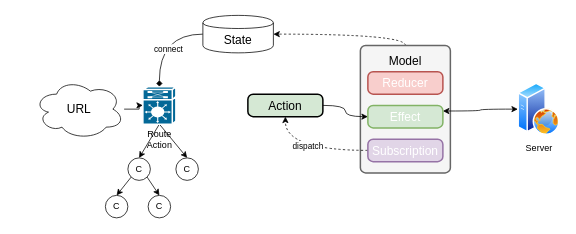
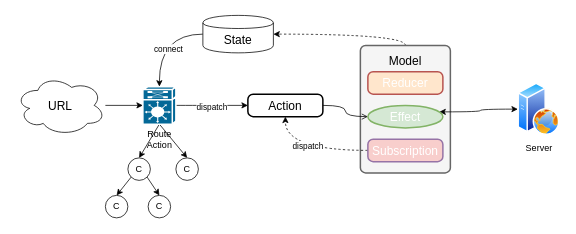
- <mxCell id="15" style="edgeStyle=orthogonalEdgeStyle;rounded=0;orthogonalLoop=1;jettySize=auto;html=1;exitX=0;exitY=0.5;exitDx=0;exitDy=0;entryX=0.5;entryY=0;entryDx=0;entryDy=0;entryPerimeter=0;curved=1;endArrow=diamond;" edge="1" parent="1" source="17" target="8"><mxGeometry relative="1" as="geometry" /></mxCell>
+ <mxCell id="15" style="edgeStyle=orthogonalEdgeStyle;rounded=0;orthogonalLoop=1;jettySize=auto;html=1;exitX=0;exitY=0.5;exitDx=0;exitDy=0;entryX=0.5;entryY=0;entryDx=0;entryDy=0;entryPerimeter=0;curved=1;" edge="1" parent="1" source="17" target="8"><mxGeometry relative="1" as="geometry" /></mxCell>
- <mxCell id="22" value="&lt;span style=&quot;font-size: 16px&quot;&gt;&lt;font color=&quot;#ffffff&quot;&gt;Reducer&lt;/font&gt;&lt;/span&gt;" style="rounded=1;whiteSpace=wrap;html=1;absoluteArcSize=1;arcSize=14;strokeWidth=2;fillColor=#f8cecc;strokeColor=#b85450;" vertex="1" parent="1"><mxGeometry x="490" y="95" width="100" height="30" as="geometry" /></mxCell>
+ <mxCell id="22" value="&lt;span style=&quot;font-size: 16px&quot;&gt;&lt;font color=&quot;#ffffff&quot;&gt;Reducer&lt;/font&gt;&lt;/span&gt;" style="rounded=1;whiteSpace=wrap;html=1;absoluteArcSize=1;arcSize=14;strokeWidth=2;fillColor=#ffe6cc;strokeColor=#b85450;" vertex="1" parent="1"><mxGeometry x="490" y="95" width="100" height="30" as="geometry" /></mxCell>
+ <mxCell id="6" value="" style="edgeStyle=orthogonalEdgeStyle;curved=1;rounded=0;orthogonalLoop=1;jettySize=auto;html=1;" edge="1" parent="1" source="8" target="18"><mxGeometry relative="1" as="geometry" /></mxCell>
+ <mxCell id="7" value="&lt;div&gt;dispatch&lt;/div&gt;" style="edgeLabel;html=1;align=left;verticalAlign=middle;resizable=0;points=[];" vertex="1" connectable="0" parent="6"><mxGeometry x="-0.464" y="-1" relative="1" as="geometry"><mxPoint as="offset" /></mxGeometry></mxCell>
- <mxCell id="18" value="&lt;font style=&quot;font-size: 16px&quot;&gt;Action&lt;/font&gt;" style="rounded=1;whiteSpace=wrap;html=1;absoluteArcSize=1;arcSize=14;strokeWidth=2;fillColor=#d5e8d4;" vertex="1" parent="1"><mxGeometry x="330" y="125" width="100" height="30" as="geometry" /></mxCell>
+ <mxCell id="18" value="&lt;font style=&quot;font-size: 16px&quot;&gt;Action&lt;/font&gt;" style="rounded=1;whiteSpace=wrap;html=1;absoluteArcSize=1;arcSize=14;strokeWidth=2;" vertex="1" parent="1"><mxGeometry x="330" y="125" width="100" height="30" as="geometry" /></mxCell>
- <mxCell id="3" value="&lt;font style=&quot;font-size: 16px&quot;&gt;URL&lt;/font&gt;" style="ellipse;shape=cloud;whiteSpace=wrap;html=1;" vertex="1" parent="1"><mxGeometry x="45" y="105" width="120" height="80" as="geometry" /></mxCell>
+ <mxCell id="3" value="&lt;font style=&quot;font-size: 16px&quot;&gt;URL&lt;/font&gt;" style="ellipse;shape=cloud;whiteSpace=wrap;html=1;" vertex="1" parent="1"><mxGeometry x="20" y="100" width="120" height="80" as="geometry" /></mxCell>
- <mxCell id="28" style="edgeStyle=orthogonalEdgeStyle;curved=1;rounded=0;orthogonalLoop=1;jettySize=auto;html=1;exitX=1;exitY=0.5;exitDx=0;exitDy=0;entryX=0;entryY=0.5;entryDx=0;entryDy=0;" edge="1" parent="1" source="18" target="24"><mxGeometry relative="1" as="geometry" /></mxCell>
+ <mxCell id="28" style="edgeStyle=orthogonalEdgeStyle;curved=1;rounded=0;orthogonalLoop=1;jettySize=auto;html=1;exitX=1;exitY=0.5;exitDx=0;exitDy=0;entryX=0;entryY=0.5;entryDx=0;entryDy=0;endArrow=open;" edge="1" parent="1" source="18" target="24"><mxGeometry relative="1" as="geometry" /></mxCell>
- <mxCell id="24" value="&lt;font style=&quot;font-size: 16px&quot; color=&quot;#ffffff&quot;&gt;Effect&lt;/font&gt;" style="rounded=1;whiteSpace=wrap;html=1;absoluteArcSize=1;arcSize=14;strokeWidth=2;fillColor=#d5e8d4;strokeColor=#82b366;" vertex="1" parent="1"><mxGeometry x="490" y="140" width="100" height="30" as="geometry" /></mxCell>
+ <mxCell id="24" value="&lt;font style=&quot;font-size: 16px&quot; color=&quot;#ffffff&quot;&gt;Effect&lt;/font&gt;" style="ellipse;whiteSpace=wrap;html=1;absoluteArcSize=1;arcSize=14;strokeWidth=2;fillColor=#d5e8d4;strokeColor=#82b366;" vertex="1" parent="1"><mxGeometry x="490" y="140" width="100" height="30" as="geometry" /></mxCell>
- <mxCell id="27" value="&lt;font style=&quot;font-size: 16px&quot; color=&quot;#ffffff&quot;&gt;Subscription&lt;/font&gt;" style="rounded=1;whiteSpace=wrap;html=1;absoluteArcSize=1;arcSize=14;strokeWidth=2;fillColor=#e1d5e7;strokeColor=#9673a6;" vertex="1" parent="1"><mxGeometry x="490" y="185" width="100" height="30" as="geometry" /></mxCell>
+ <mxCell id="27" value="&lt;font style=&quot;font-size: 16px&quot; color=&quot;#ffffff&quot;&gt;Subscription&lt;/font&gt;" style="rounded=1;whiteSpace=wrap;html=1;absoluteArcSize=1;arcSize=14;strokeWidth=2;fillColor=#f8cecc;strokeColor=#9673a6;" vertex="1" parent="1"><mxGeometry x="490" y="185" width="100" height="30" as="geometry" /></mxCell>
